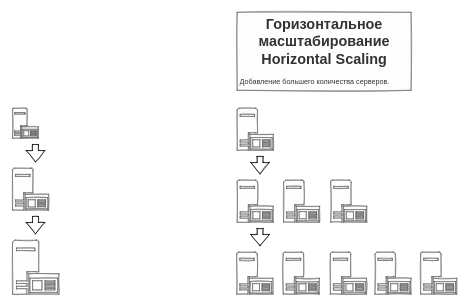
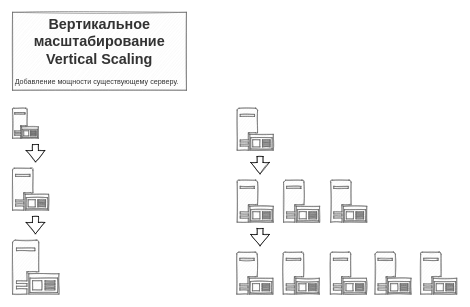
+ <mxCell id="4" value="&lt;h1&gt;Вертикальное масштабирование Vertical Scaling&lt;/h1&gt;&lt;p style=&quot;text-align: left&quot;&gt;Добавление мощности существующему серверу.&lt;/p&gt;" style="text;html=1;strokeColor=#666666;fillColor=#f5f5f5;spacing=5;spacingTop=-20;whiteSpace=wrap;overflow=hidden;rounded=0;sketch=1;fontColor=#333333;align=center;" vertex="1" parent="1"><mxGeometry x="20" y="20" width="290" height="130" as="geometry" /></mxCell>
- <mxCell id="9" value="&lt;h1&gt;Горизонтальное масштабирование Horizontal Scaling&lt;/h1&gt;&lt;p style=&quot;text-align: left&quot;&gt;Добавление большего количества серверов.&lt;/p&gt;" style="text;html=1;strokeColor=#666666;fillColor=#f5f5f5;spacing=5;spacingTop=-20;whiteSpace=wrap;overflow=hidden;rounded=0;sketch=1;fontColor=#333333;align=center;" vertex="1" parent="1"><mxGeometry x="394.6" y="20" width="290" height="130" as="geometry" /></mxCell>
